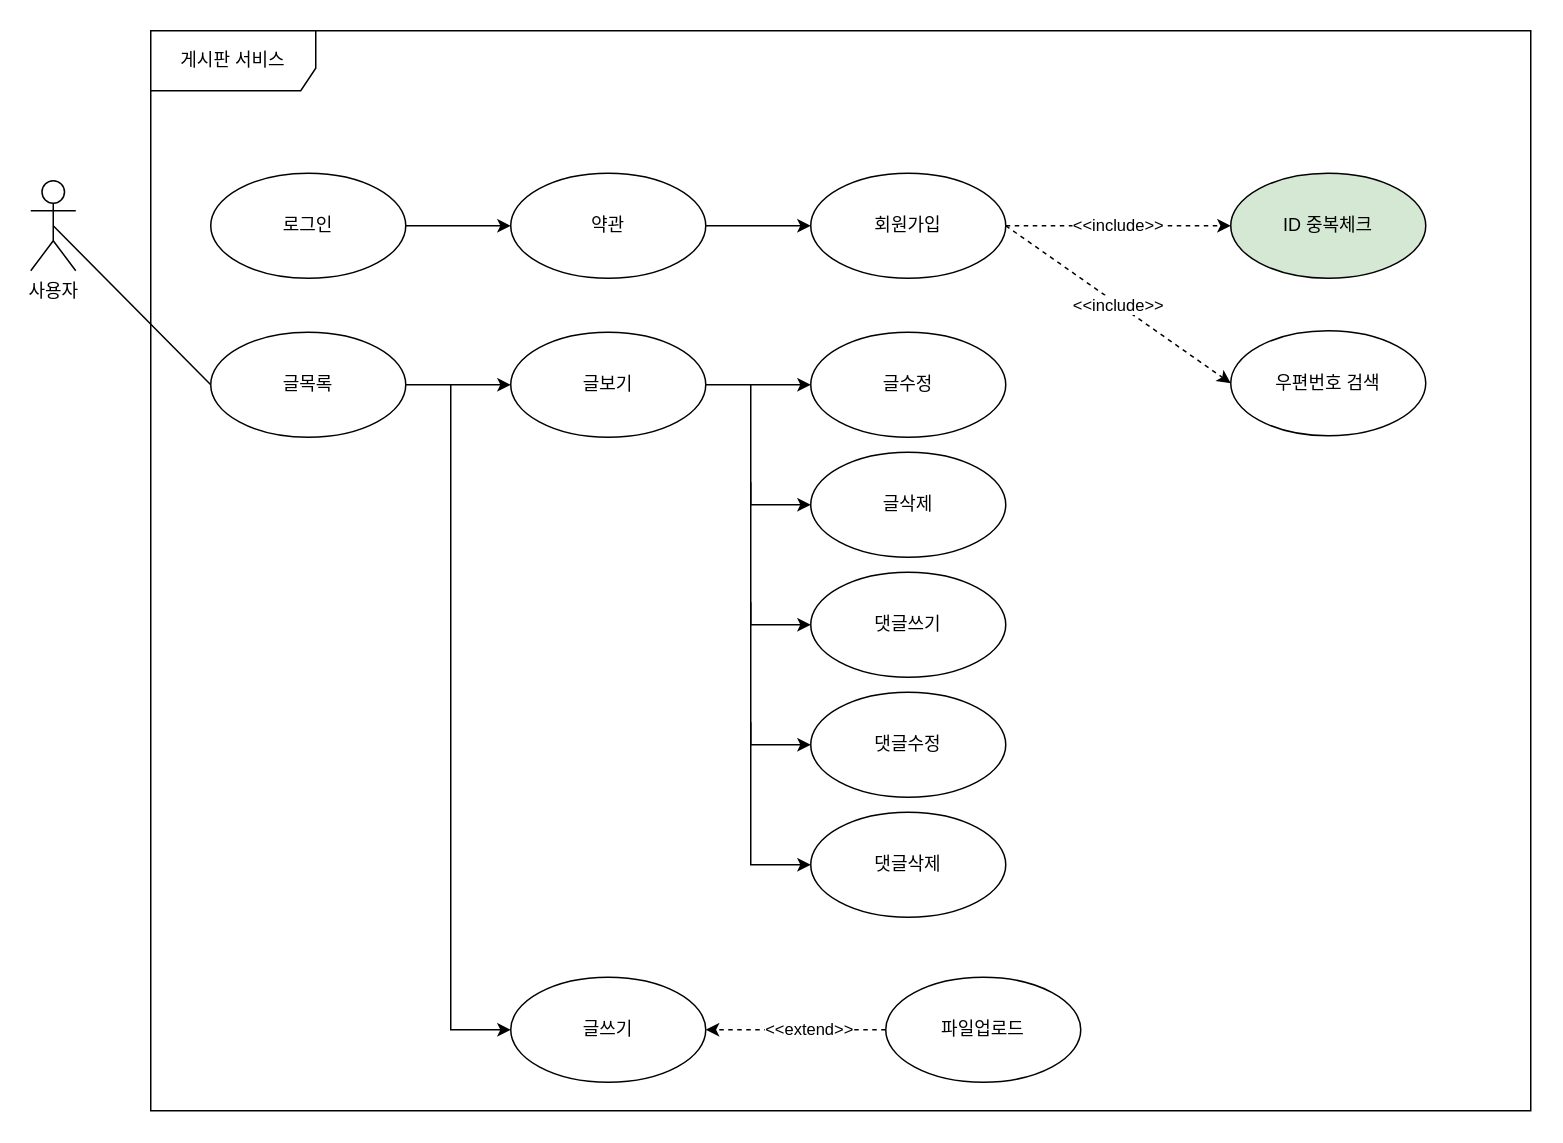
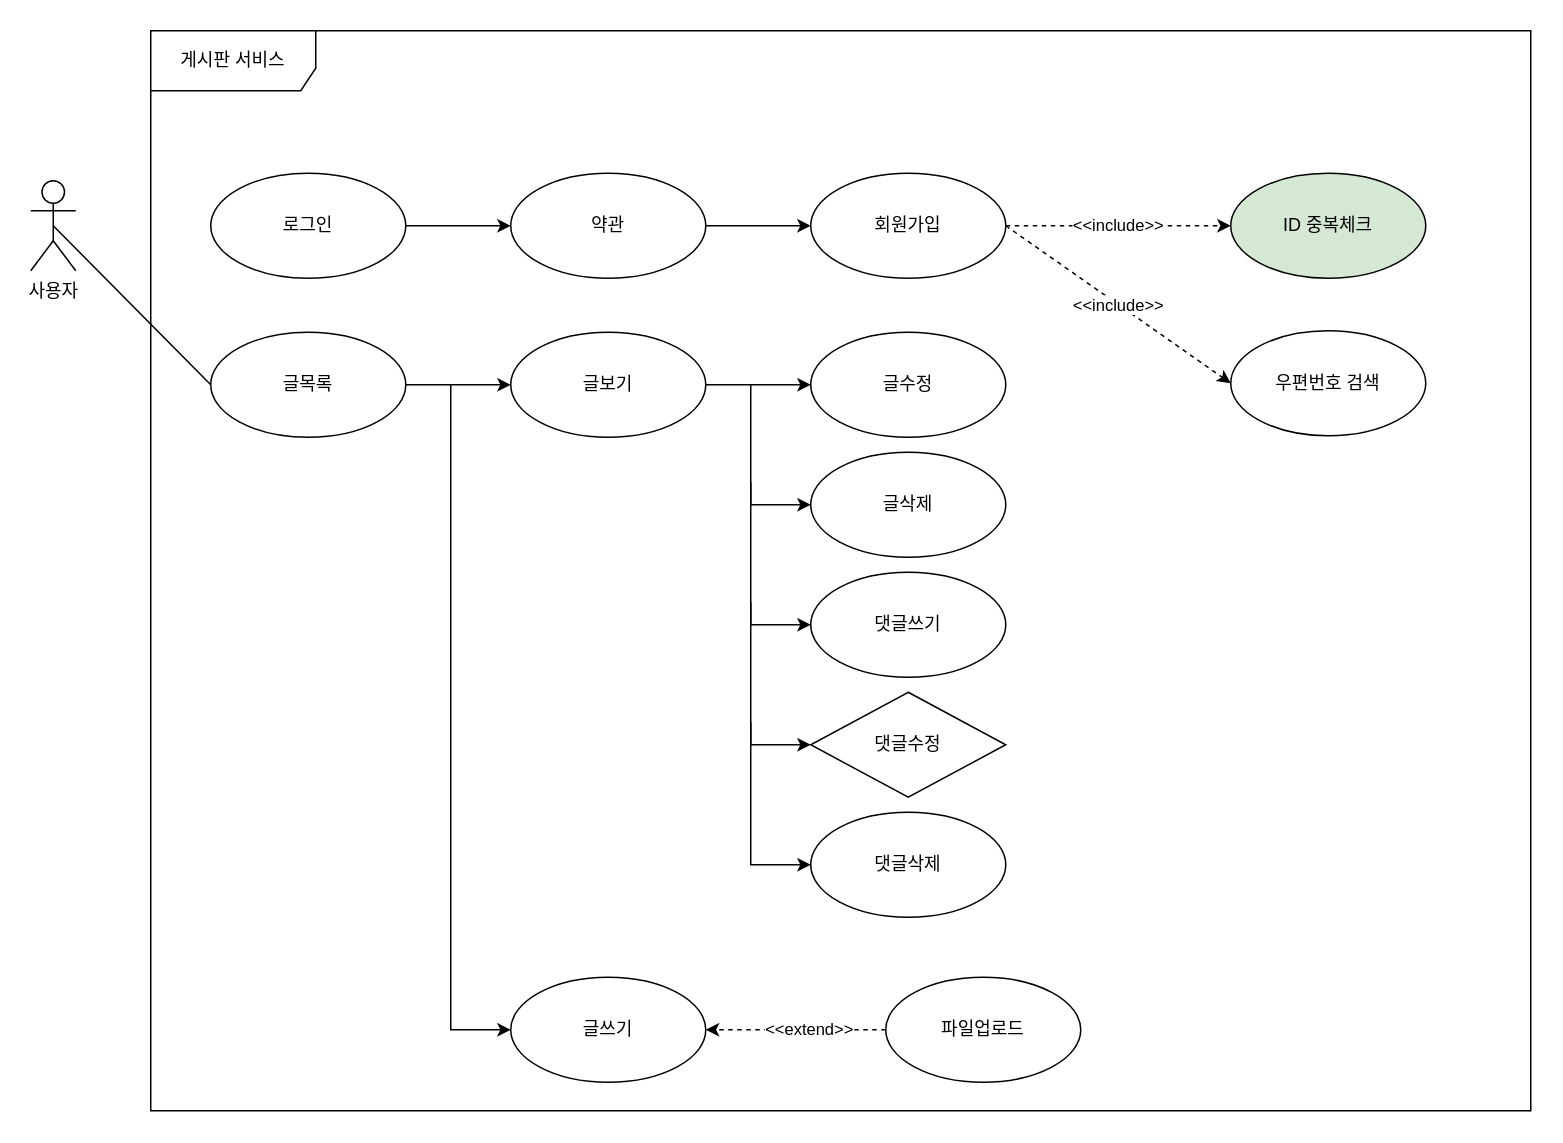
- <mxCell id="24" value="댓글수정" style="ellipse;whiteSpace=wrap;html=1;" vertex="1" parent="1"><mxGeometry x="540" y="461" width="130" height="70" as="geometry" /></mxCell>
+ <mxCell id="24" value="댓글수정" style="rhombus;whiteSpace=wrap;html=1;" vertex="1" parent="1"><mxGeometry x="540" y="461" width="130" height="70" as="geometry" /></mxCell>
